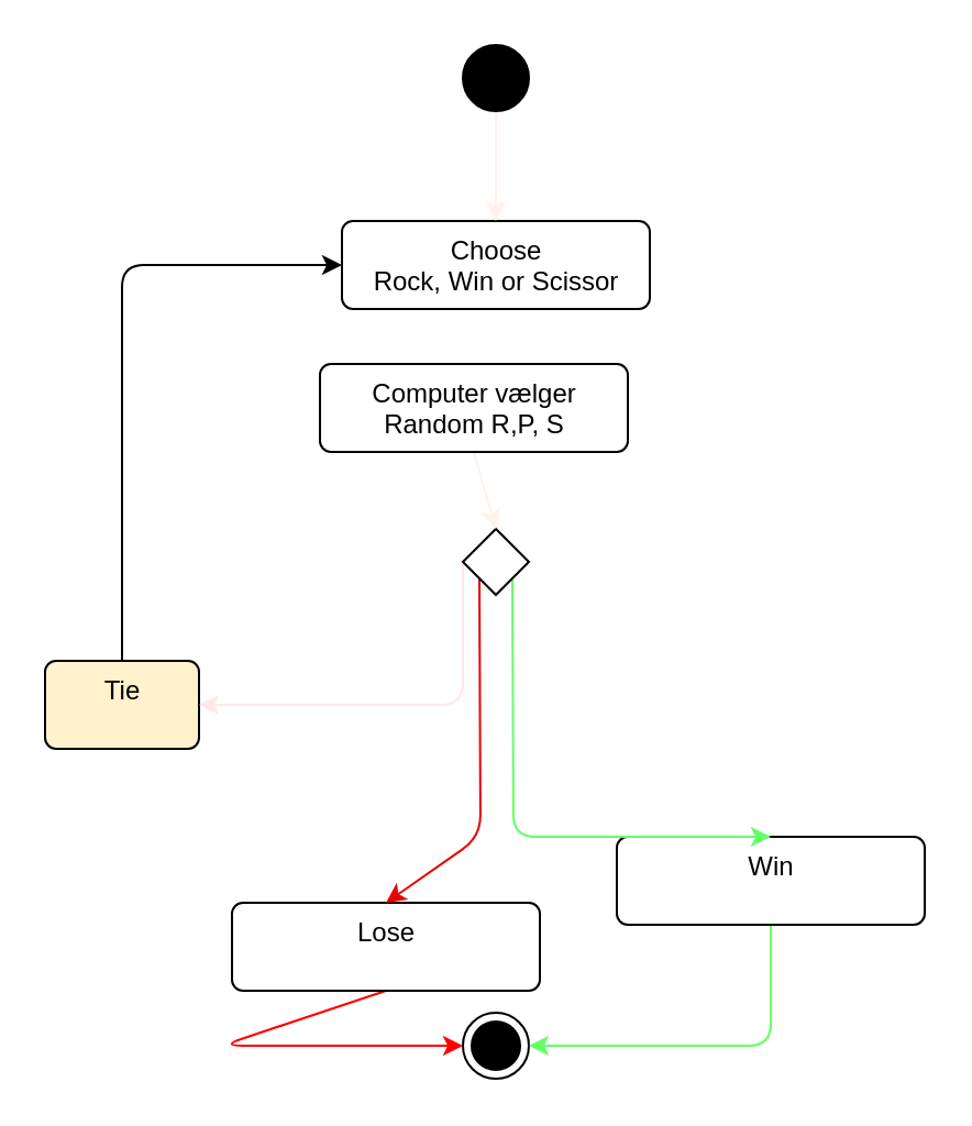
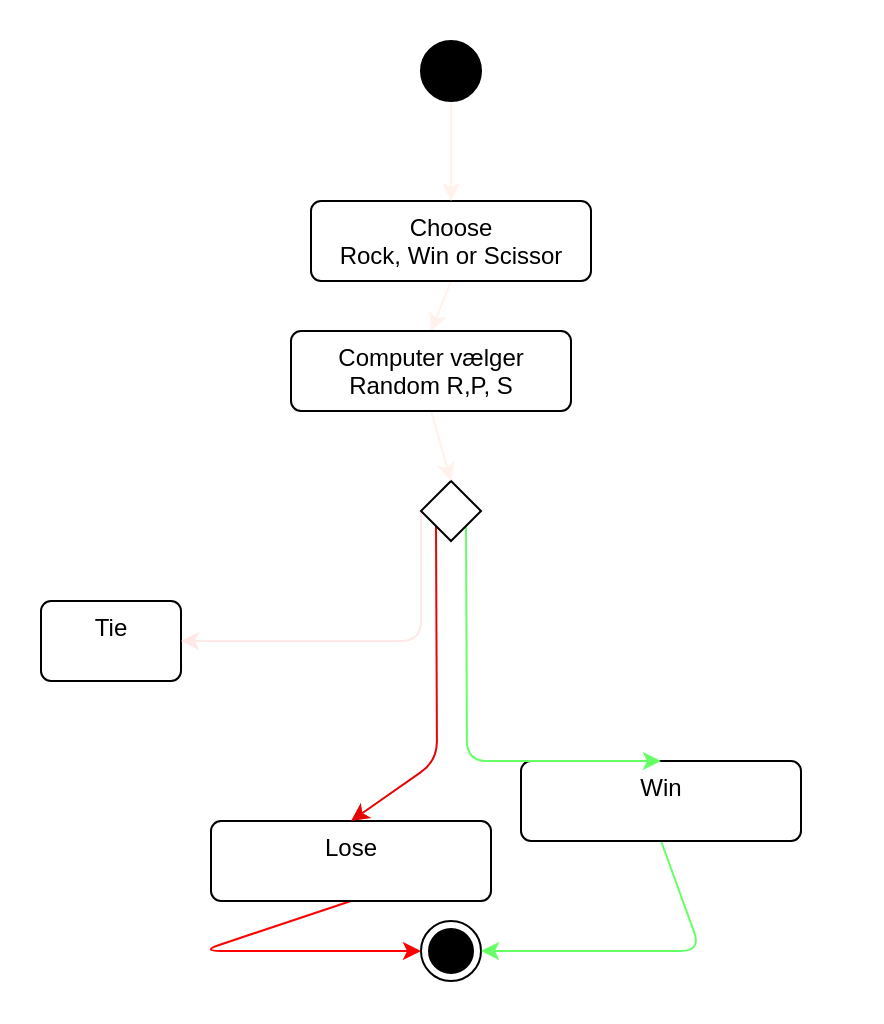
+ <mxCell id="9" style="edgeStyle=none;html=1;exitX=0.5;exitY=1;exitDx=0;exitDy=0;entryX=0.5;entryY=0;entryDx=0;entryDy=0;strokeColor=#FFF2ED;" edge="1" parent="1" source="10" target="16"><mxGeometry relative="1" as="geometry" /></mxCell>
- <mxCell id="7" style="edgeStyle=none;html=1;exitX=0.5;exitY=0;exitDx=0;exitDy=0;entryX=0;entryY=0.5;entryDx=0;entryDy=0;" edge="1" parent="1" source="8" target="10"><mxGeometry relative="1" as="geometry"><mxPoint x="130" y="265" as="targetPoint" /><Array as="points"><mxPoint x="55" y="120" /></Array></mxGeometry></mxCell>
- <mxCell id="8" value="Tie" style="html=1;align=center;verticalAlign=top;rounded=1;absoluteArcSize=1;arcSize=10;dashed=0;fillColor=#fff2cc;" vertex="1" parent="1"><mxGeometry x="20" y="300" width="70" height="40" as="geometry" /></mxCell>
+ <mxCell id="8" value="Tie" style="html=1;align=center;verticalAlign=top;rounded=1;absoluteArcSize=1;arcSize=10;dashed=0;" vertex="1" parent="1"><mxGeometry x="20" y="300" width="70" height="40" as="geometry" /></mxCell>
- <mxCell id="6" value="Win" style="html=1;align=center;verticalAlign=top;rounded=1;absoluteArcSize=1;arcSize=10;dashed=0;" vertex="1" parent="1"><mxGeometry x="280" y="380" width="140" height="40" as="geometry" /></mxCell>
+ <mxCell id="6" value="Win" style="html=1;align=center;verticalAlign=top;rounded=1;absoluteArcSize=1;arcSize=10;dashed=0;" vertex="1" parent="1"><mxGeometry x="260" y="380" width="140" height="40" as="geometry" /></mxCell>
